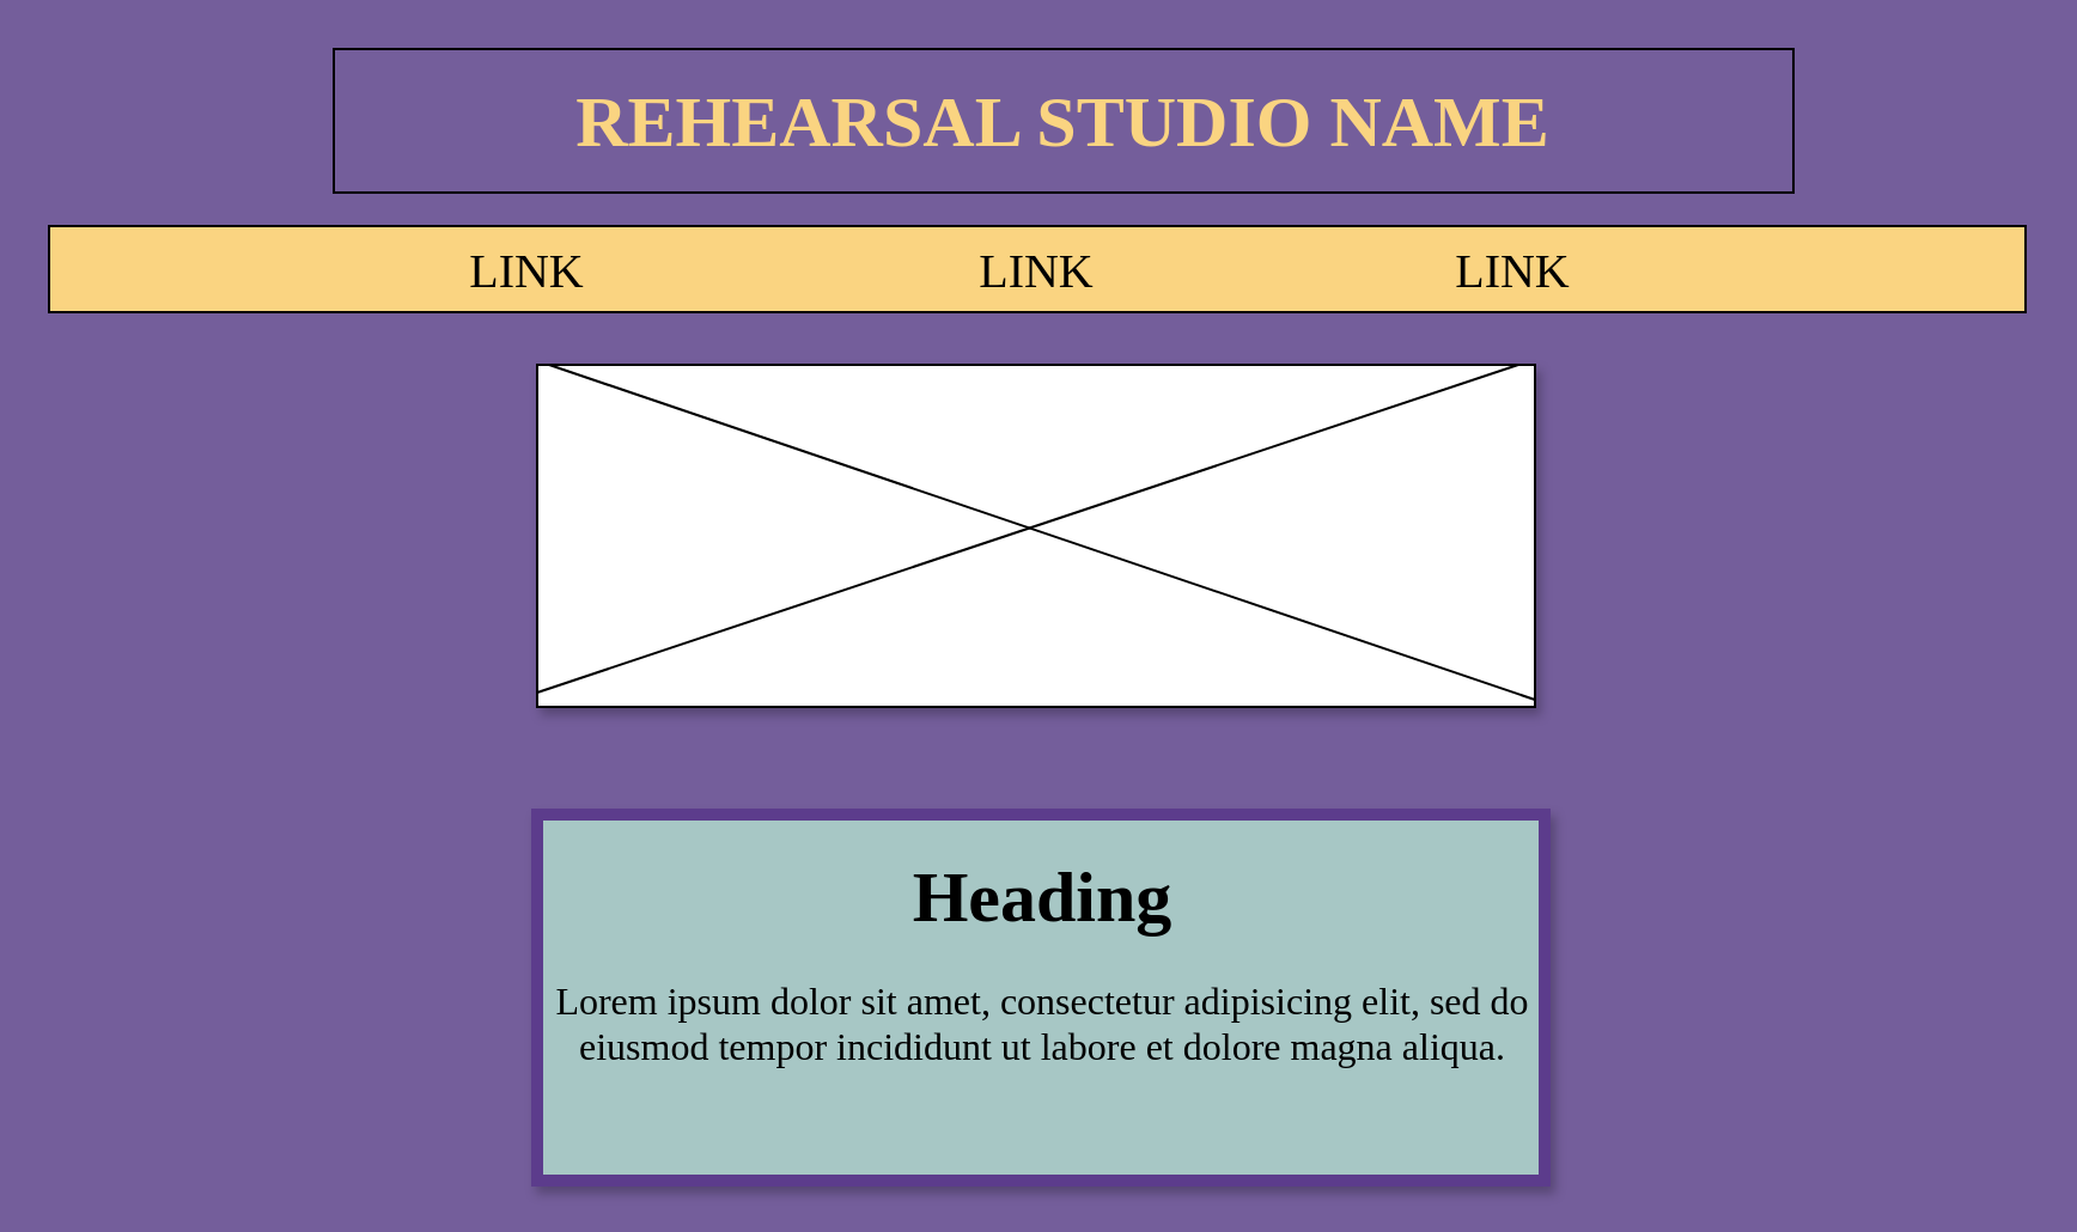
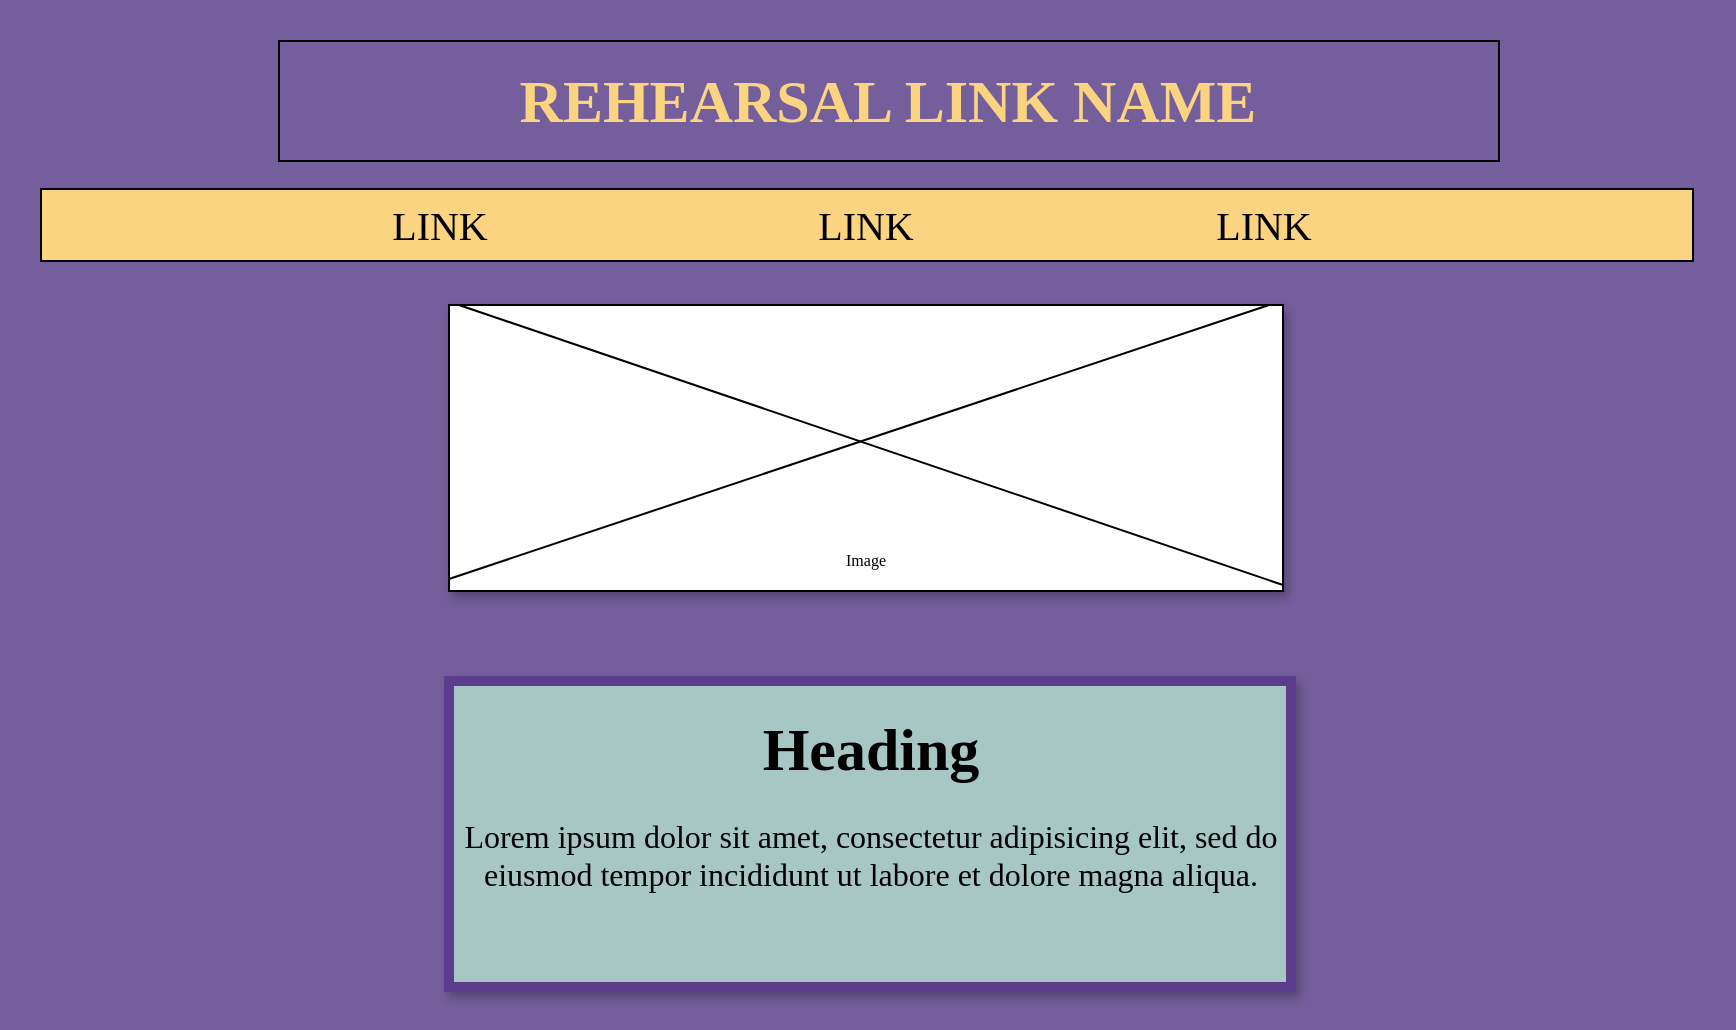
- <mxCell id="4" value="&lt;h1 style=&quot;font-size: 30px;&quot;&gt;&lt;font style=&quot;font-size: 30px;&quot; face=&quot;Tahoma&quot;&gt;REHEARSAL STUDIO NAME&lt;/font&gt;&lt;/h1&gt;" style="text;html=1;strokeColor=none;fillColor=none;align=center;verticalAlign=middle;whiteSpace=wrap;rounded=0;labelBackgroundColor=none;fontSize=14;fontColor=#FAD481;" vertex="1" parent="1"><mxGeometry x="220" y="35" width="448" height="30" as="geometry" /></mxCell>
+ <mxCell id="4" value="&lt;h1 style=&quot;font-size: 30px;&quot;&gt;&lt;font style=&quot;font-size: 30px;&quot; face=&quot;Tahoma&quot;&gt;REHEARSAL LINK NAME&lt;/font&gt;&lt;/h1&gt;" style="text;html=1;strokeColor=none;fillColor=none;align=center;verticalAlign=middle;whiteSpace=wrap;rounded=0;labelBackgroundColor=none;fontSize=14;fontColor=#FAD481;" vertex="1" parent="1"><mxGeometry x="220" y="35" width="448" height="30" as="geometry" /></mxCell>
+ <mxCell id="12" value="Image" style="text;html=1;strokeColor=none;fillColor=none;align=center;verticalAlign=middle;whiteSpace=wrap;rounded=0;shadow=1;labelBackgroundColor=none;fontFamily=Tahoma;fontSize=8;fontColor=#000000;" vertex="1" parent="8"><mxGeometry x="179" y="113" width="60" height="30" as="geometry" /></mxCell>
